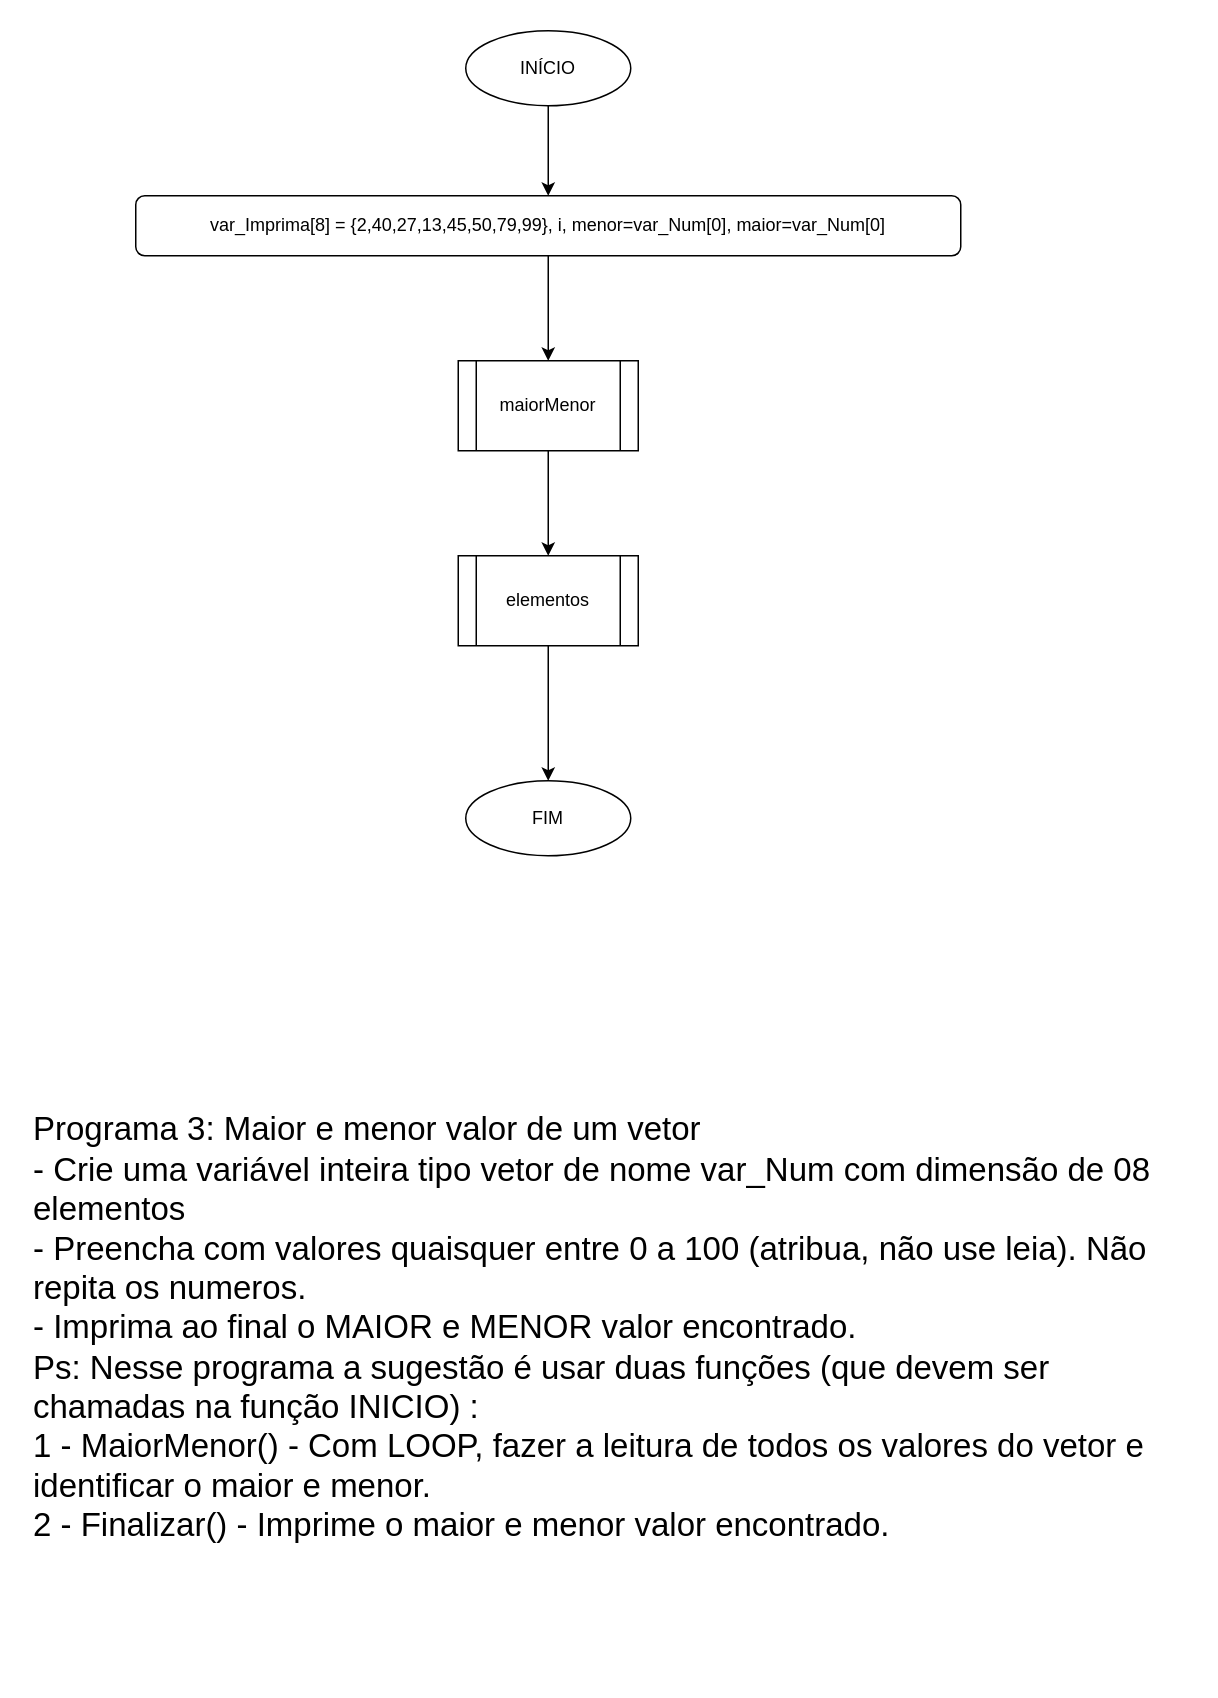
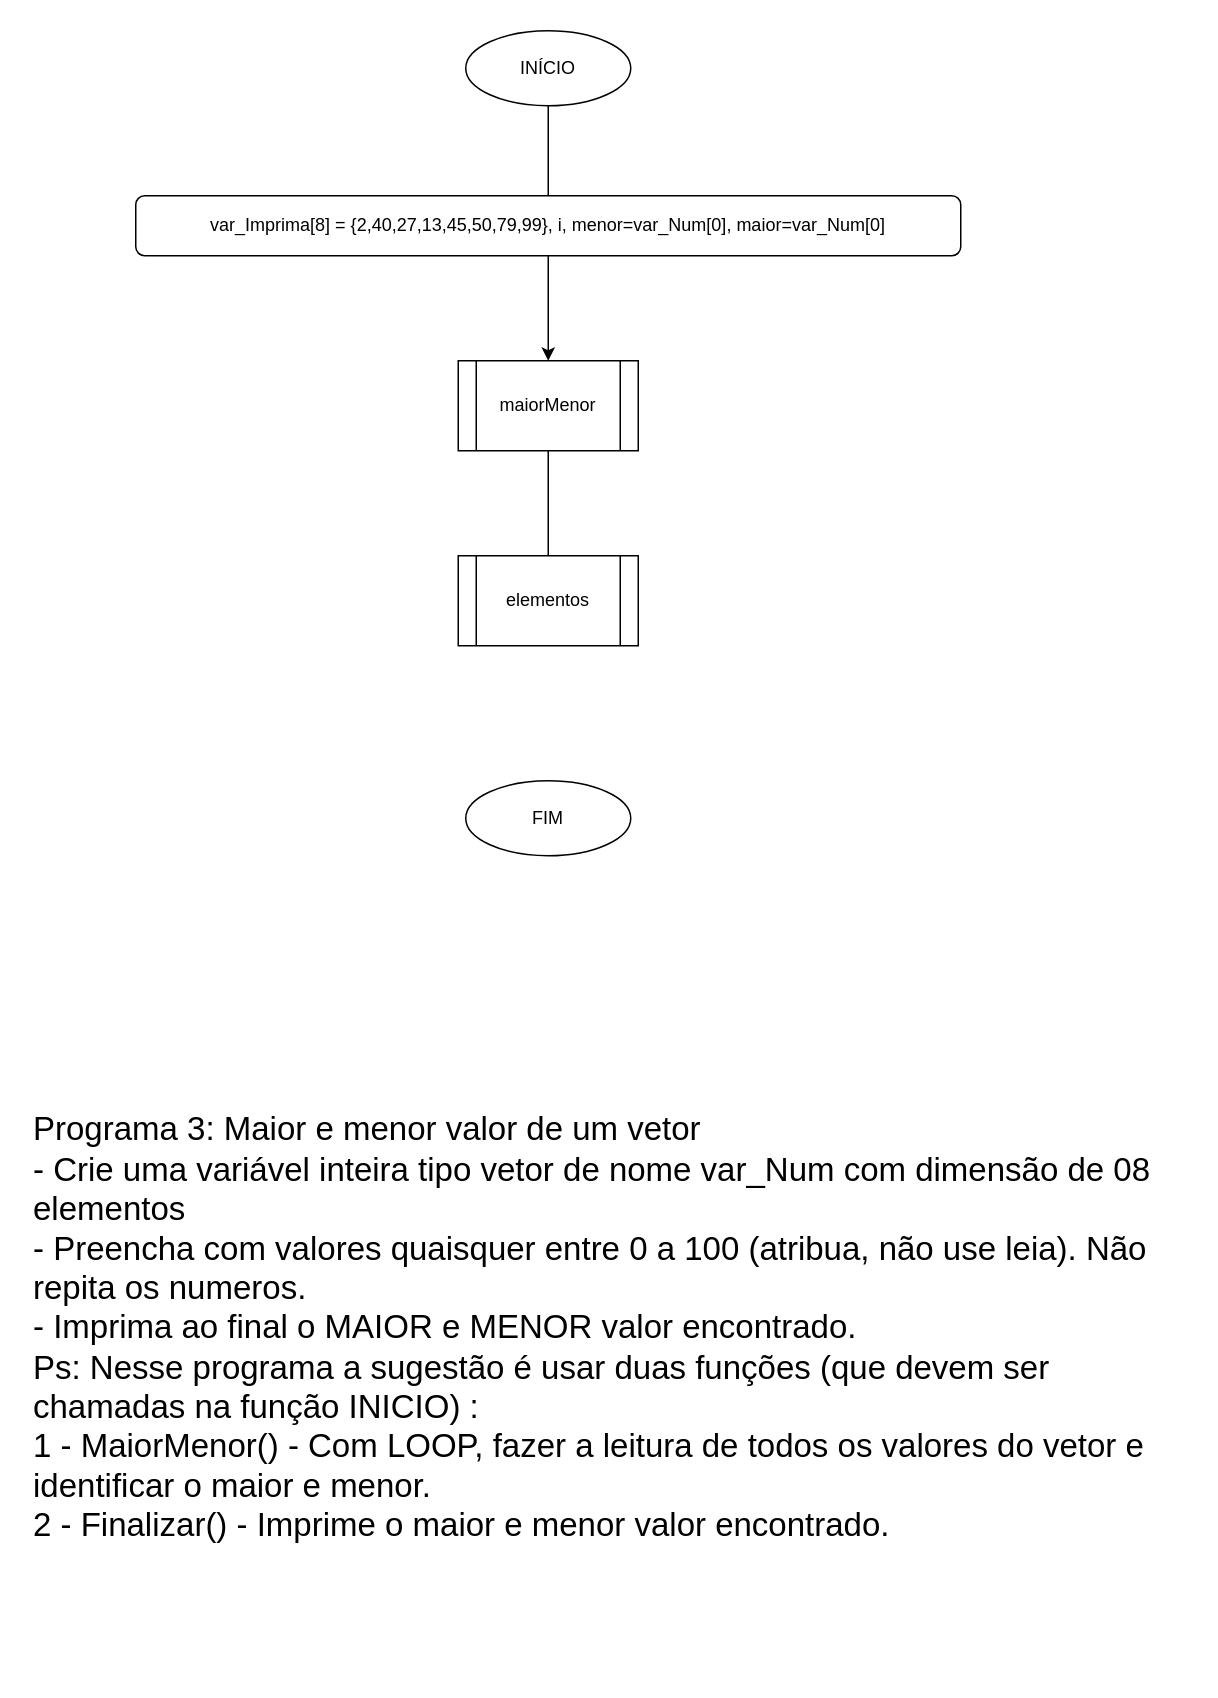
- <mxCell id="2" value="" style="edgeStyle=orthogonalEdgeStyle;rounded=0;orthogonalLoop=1;jettySize=auto;html=1;" edge="1" parent="1" source="3" target="6"><mxGeometry relative="1" as="geometry" /></mxCell>
+ <mxCell id="2" value="" style="edgeStyle=orthogonalEdgeStyle;rounded=0;orthogonalLoop=1;jettySize=auto;html=1;endArrow=none;" edge="1" parent="1" source="3" target="6"><mxGeometry relative="1" as="geometry" /></mxCell>
- <mxCell id="7" value="" style="edgeStyle=orthogonalEdgeStyle;rounded=0;orthogonalLoop=1;jettySize=auto;html=1;" edge="1" parent="1" source="8" target="10"><mxGeometry relative="1" as="geometry" /></mxCell>
+ <mxCell id="7" value="" style="edgeStyle=orthogonalEdgeStyle;rounded=0;orthogonalLoop=1;jettySize=auto;html=1;endArrow=none;" edge="1" parent="1" source="8" target="10"><mxGeometry relative="1" as="geometry" /></mxCell>
- <mxCell id="9" value="" style="edgeStyle=orthogonalEdgeStyle;rounded=0;orthogonalLoop=1;jettySize=auto;html=1;" edge="1" parent="1" source="10" target="4"><mxGeometry relative="1" as="geometry" /></mxCell>
